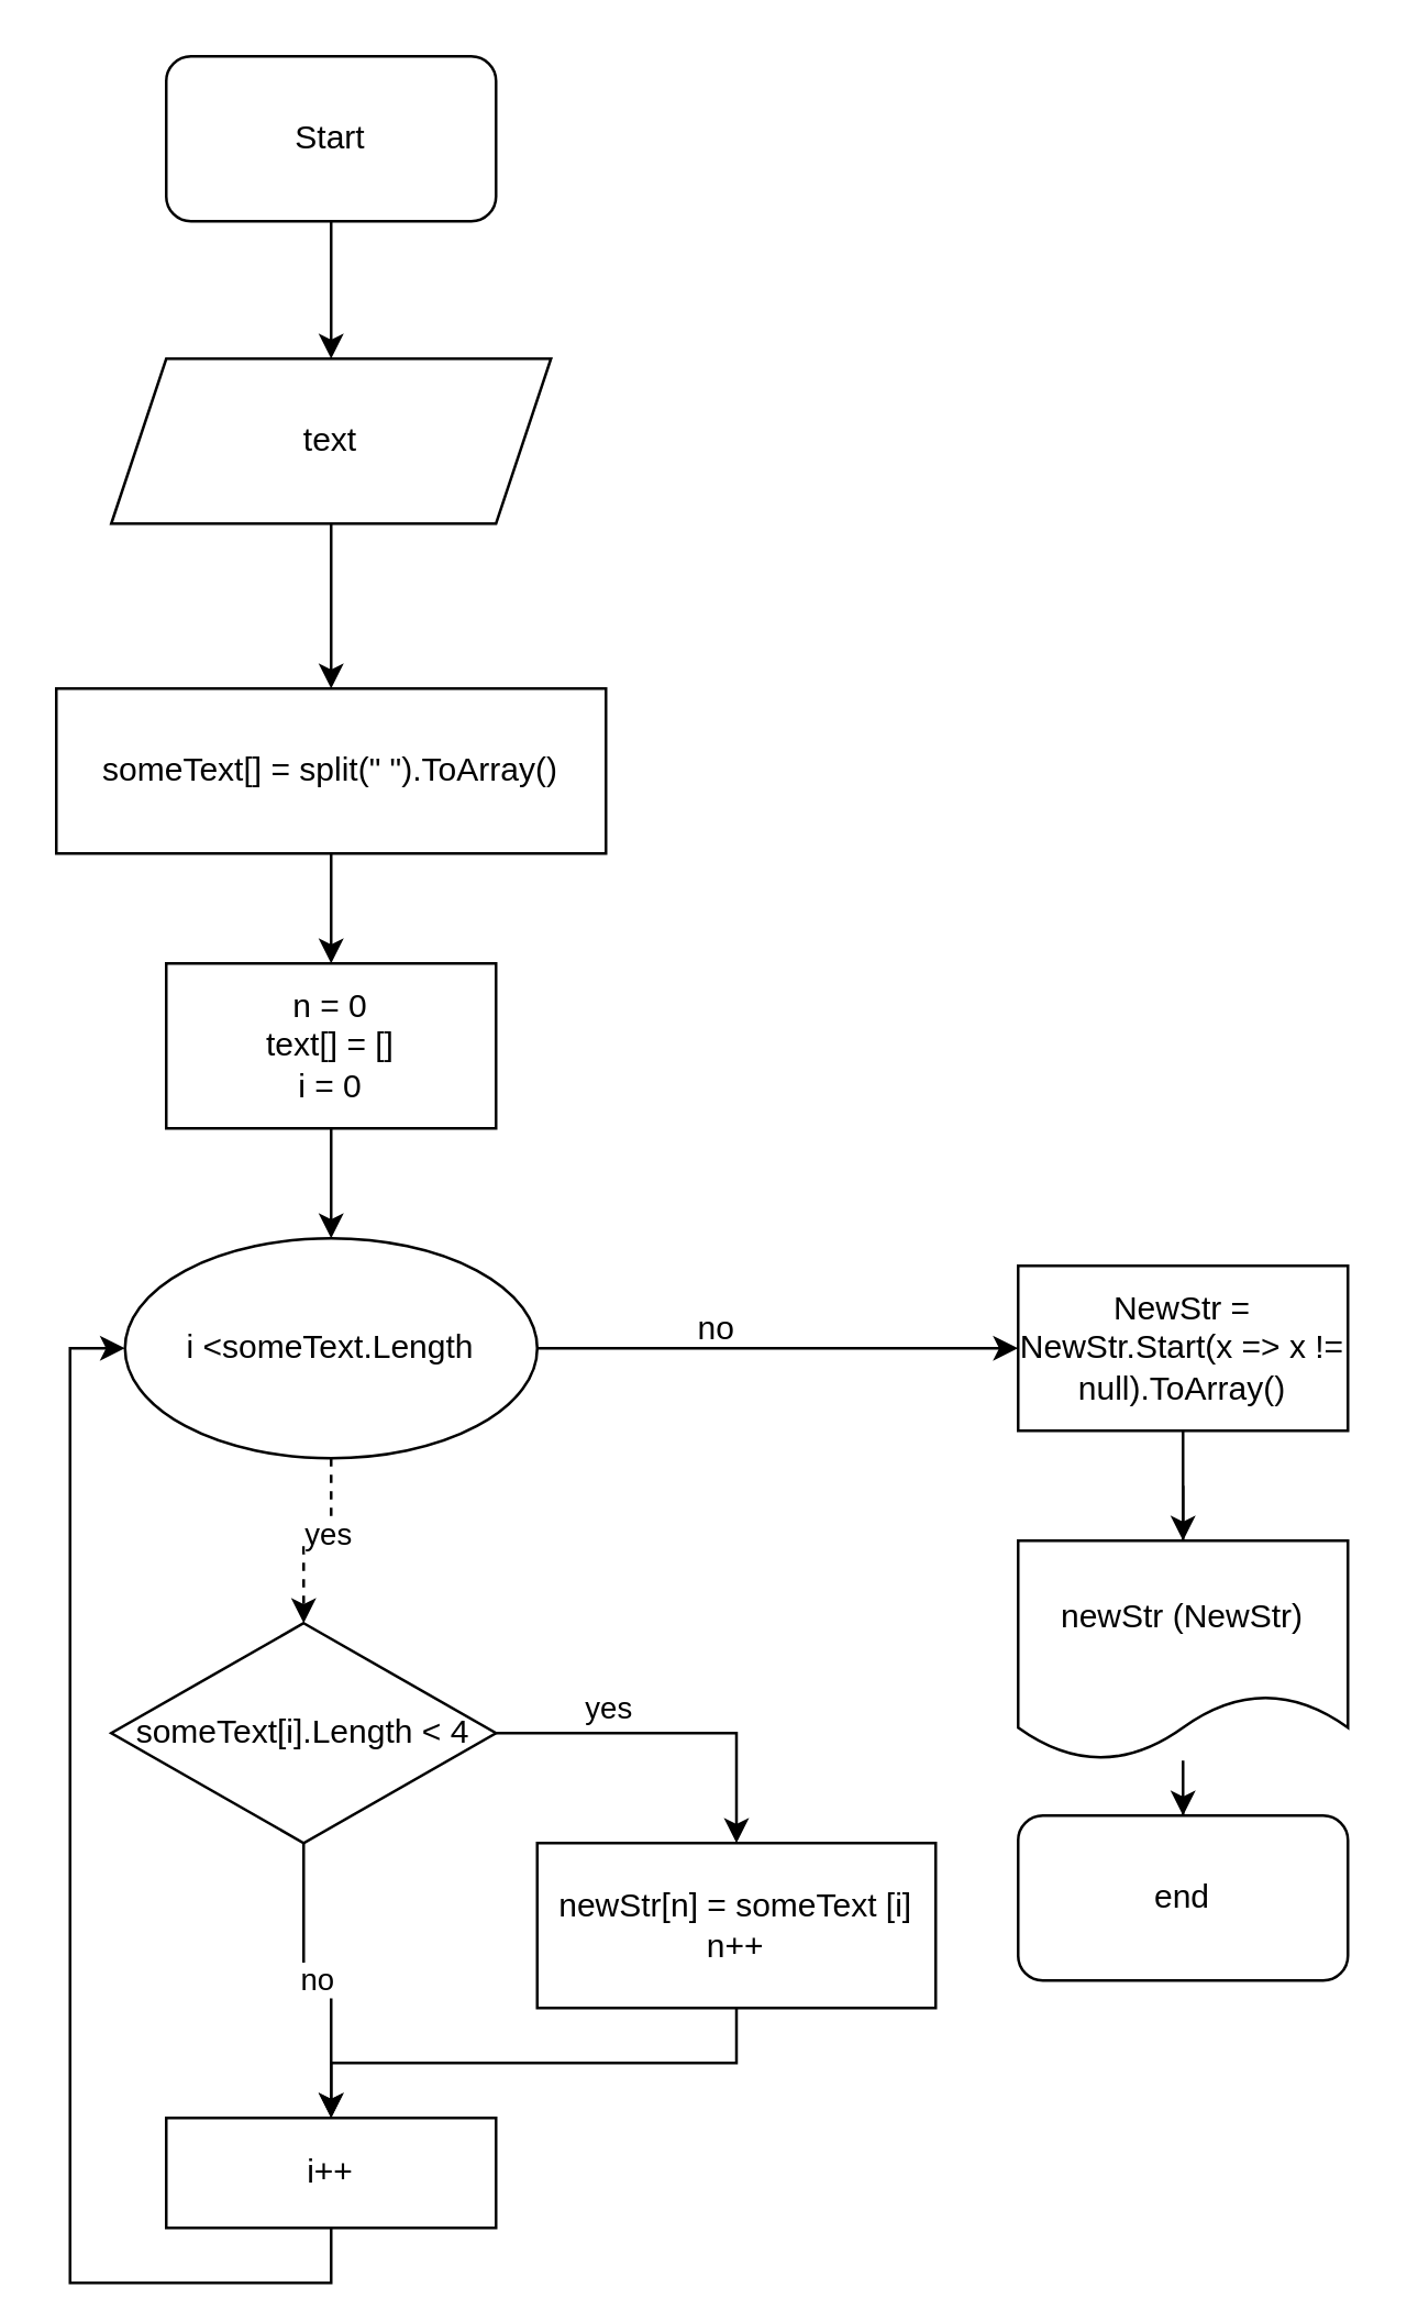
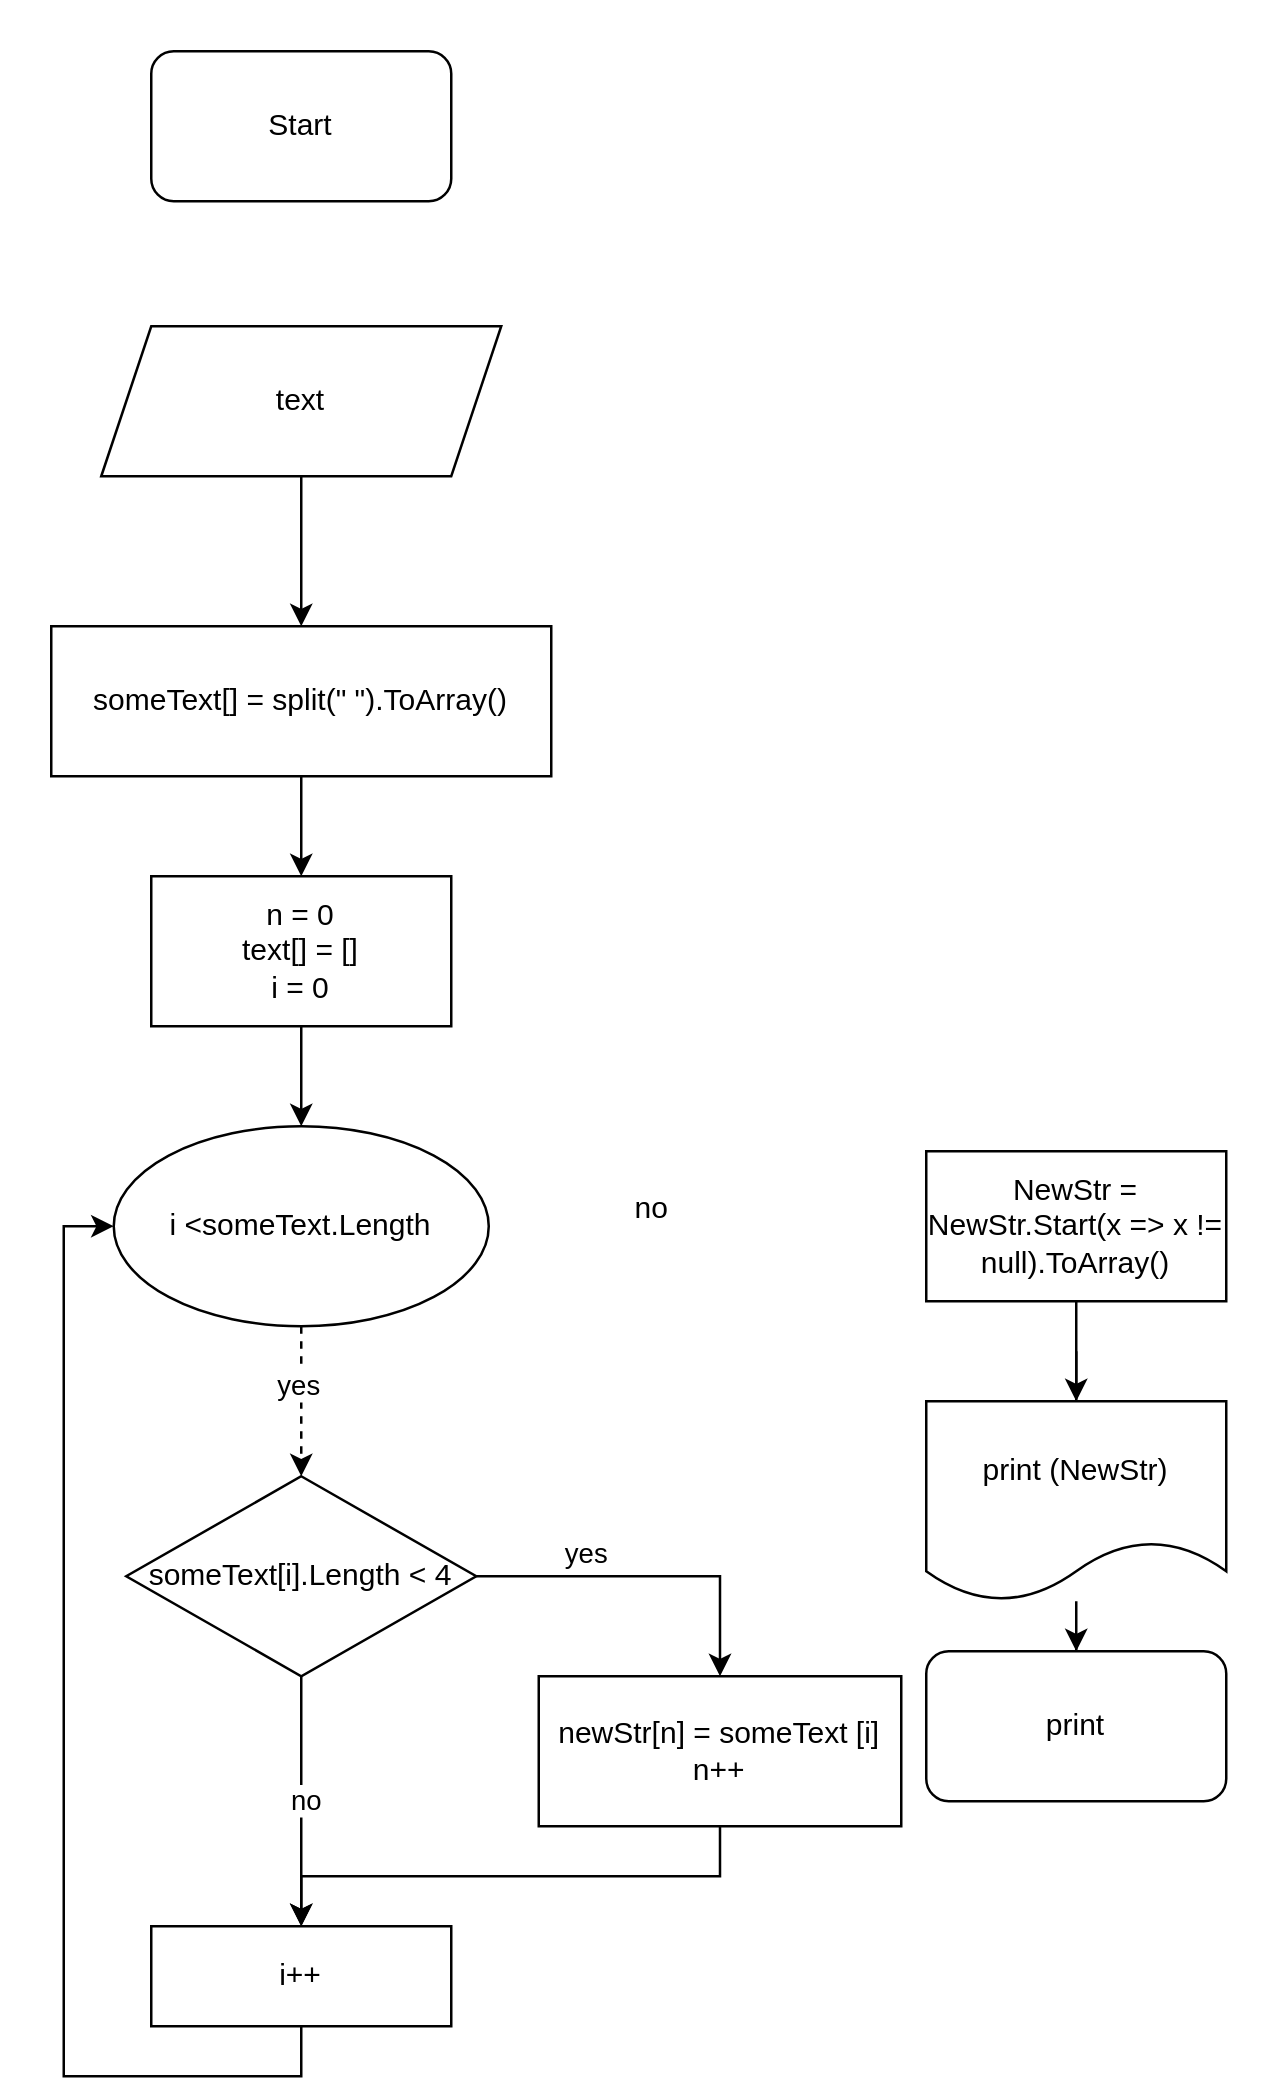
- <mxCell id="2" style="edgeStyle=orthogonalEdgeStyle;rounded=0;orthogonalLoop=1;jettySize=auto;html=1;entryX=0.5;entryY=0;entryDx=0;entryDy=0;" parent="1" source="3" target="5" edge="1"><mxGeometry relative="1" as="geometry" /></mxCell>
- <mxCell id="12" style="edgeStyle=orthogonalEdgeStyle;rounded=0;orthogonalLoop=1;jettySize=auto;html=1;exitX=1;exitY=0.5;exitDx=0;exitDy=0;entryX=0;entryY=0.5;entryDx=0;entryDy=0;" parent="1" source="13" target="24" edge="1"><mxGeometry relative="1" as="geometry" /></mxCell>
- <mxCell id="28" value="newStr (NewStr)" style="shape=document;whiteSpace=wrap;html=1;boundedLbl=1;" parent="1" vertex="1"><mxGeometry x="370" y="560" width="120" height="80" as="geometry" /></mxCell>
+ <mxCell id="28" value="print (NewStr)" style="shape=document;whiteSpace=wrap;html=1;boundedLbl=1;" parent="1" vertex="1"><mxGeometry x="370" y="560" width="120" height="80" as="geometry" /></mxCell>
- <mxCell id="18" value="&lt;div&gt;someText[i].Length &amp;lt; 4&lt;br&gt;&lt;/div&gt;" style="rhombus;whiteSpace=wrap;html=1;" parent="1" vertex="1"><mxGeometry x="40" y="590" width="140" height="80" as="geometry" /></mxCell>
+ <mxCell id="18" value="&lt;div&gt;someText[i].Length &amp;lt; 4&lt;br&gt;&lt;/div&gt;" style="rhombus;whiteSpace=wrap;html=1;" parent="1" vertex="1"><mxGeometry x="50" y="590" width="140" height="80" as="geometry" /></mxCell>
- <mxCell id="29" value="end" style="rounded=1;whiteSpace=wrap;html=1;" parent="1" vertex="1"><mxGeometry x="370" y="660" width="120" height="60" as="geometry" /></mxCell>
+ <mxCell id="29" value="print" style="rounded=1;whiteSpace=wrap;html=1;" parent="1" vertex="1"><mxGeometry x="370" y="660" width="120" height="60" as="geometry" /></mxCell>
- <mxCell id="20" value="&lt;div&gt;newStr[n] = someText [i]&lt;/div&gt;&lt;div&gt;n++&lt;br&gt;&lt;/div&gt;" style="rounded=0;whiteSpace=wrap;html=1;" parent="1" vertex="1"><mxGeometry x="195" y="670" width="145" height="60" as="geometry" /></mxCell>
+ <mxCell id="20" value="&lt;div&gt;newStr[n] = someText [i]&lt;/div&gt;&lt;div&gt;n++&lt;br&gt;&lt;/div&gt;" style="rounded=0;whiteSpace=wrap;html=1;" parent="1" vertex="1"><mxGeometry x="215" y="670" width="145" height="60" as="geometry" /></mxCell>
